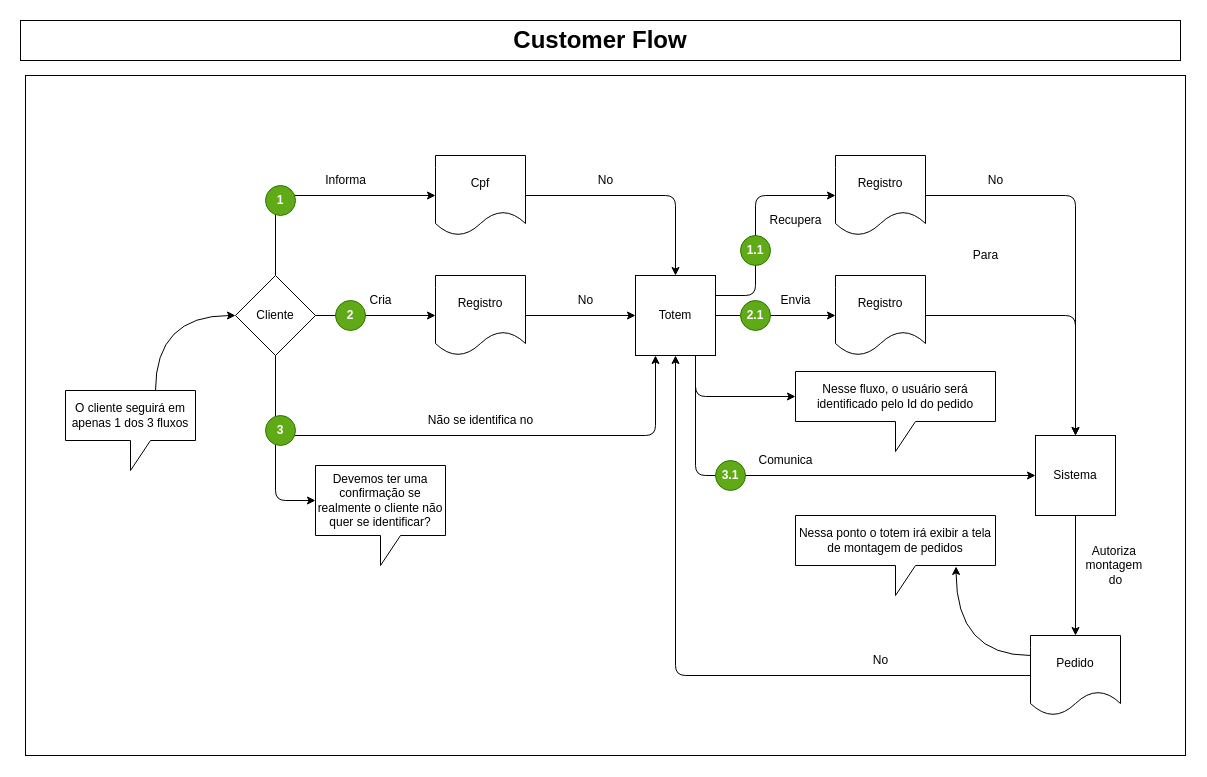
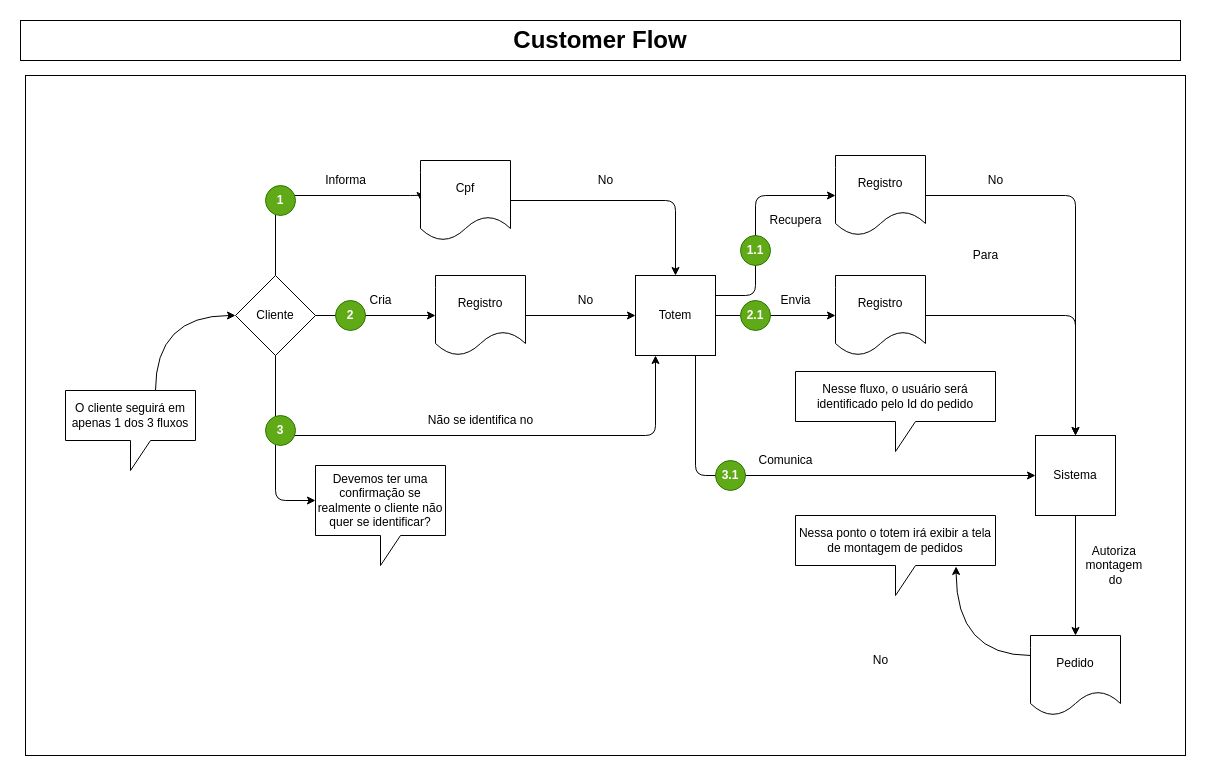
- <mxCell id="15" value="Cpf" style="shape=document;whiteSpace=wrap;html=1;boundedLbl=1;" parent="1" vertex="1"><mxGeometry x="435" y="155" width="90" height="80" as="geometry" /></mxCell>
+ <mxCell id="15" value="Cpf" style="shape=document;whiteSpace=wrap;html=1;boundedLbl=1;" parent="1" vertex="1"><mxGeometry x="420" y="160" width="90" height="80" as="geometry" /></mxCell>
- <mxCell id="3" style="edgeStyle=none;html=1;exitX=0.75;exitY=1;exitDx=0;exitDy=0;entryX=0;entryY=0;entryDx=0;entryDy=25;entryPerimeter=0;" parent="1" source="13" target="49" edge="1"><mxGeometry relative="1" as="geometry"><Array as="points"><mxPoint x="695" y="396" /></Array></mxGeometry></mxCell>
- <mxCell id="32" style="edgeStyle=none;html=1;exitX=0;exitY=0.5;exitDx=0;exitDy=0;entryX=0.5;entryY=1;entryDx=0;entryDy=0;" parent="1" source="33" target="13" edge="1"><mxGeometry relative="1" as="geometry"><Array as="points"><mxPoint x="675" y="675" /></Array></mxGeometry></mxCell>
